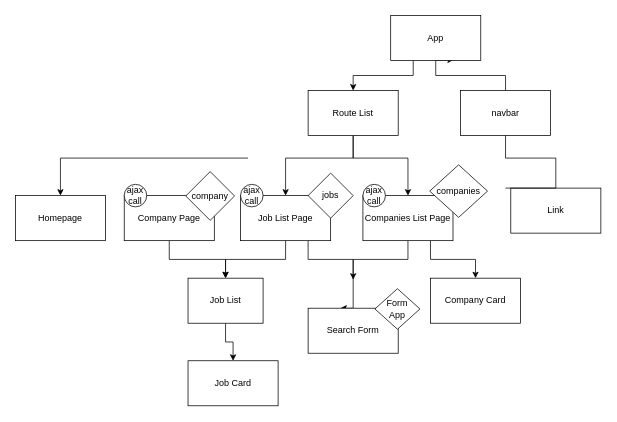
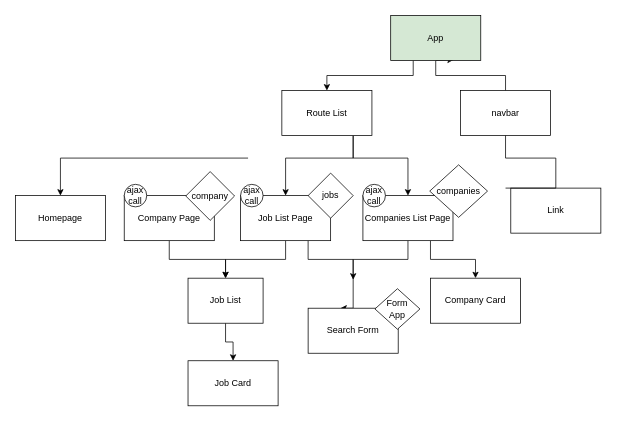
- <mxCell id="9" value="App" style="rounded=0;whiteSpace=wrap;html=1;" vertex="1" parent="1"><mxGeometry x="520" y="20" width="120" height="60" as="geometry" /></mxCell>
+ <mxCell id="9" value="App" style="rounded=0;whiteSpace=wrap;html=1;fillColor=#d5e8d4;" vertex="1" parent="1"><mxGeometry x="520" y="20" width="120" height="60" as="geometry" /></mxCell>
- <mxCell id="20" value="Route List" style="rounded=0;whiteSpace=wrap;html=1;" vertex="1" parent="1"><mxGeometry x="410" y="120" width="120" height="60" as="geometry" /></mxCell>
+ <mxCell id="20" value="Route List" style="rounded=0;whiteSpace=wrap;html=1;" vertex="1" parent="1"><mxGeometry x="375" y="120" width="120" height="60" as="geometry" /></mxCell>
